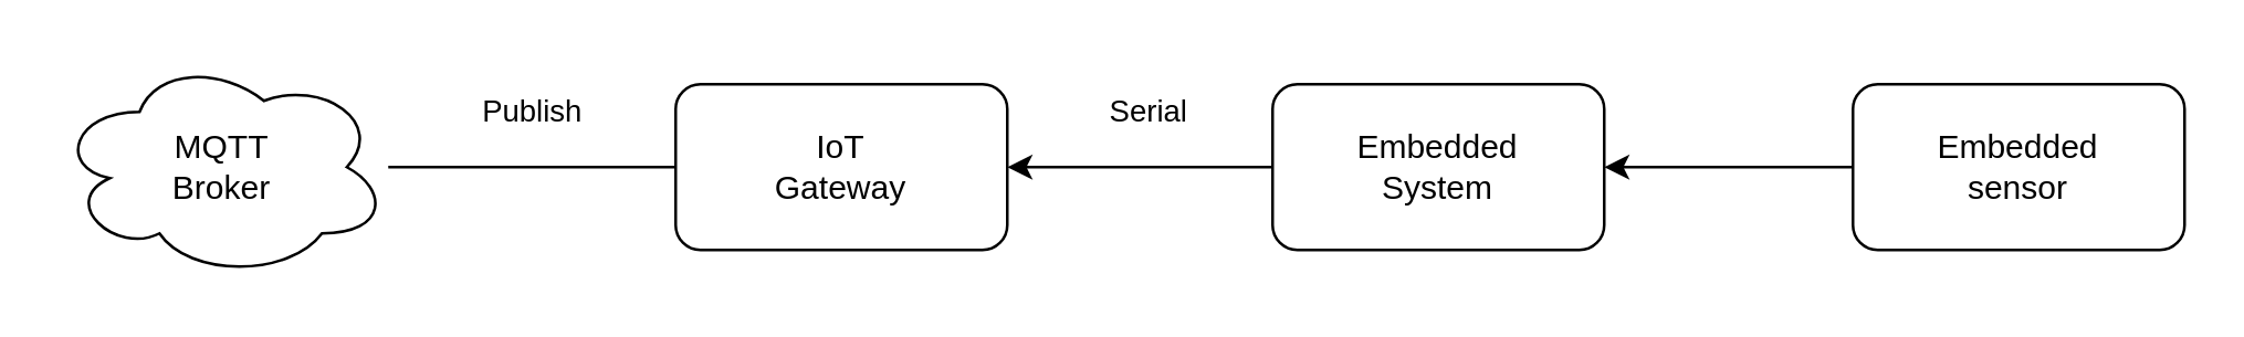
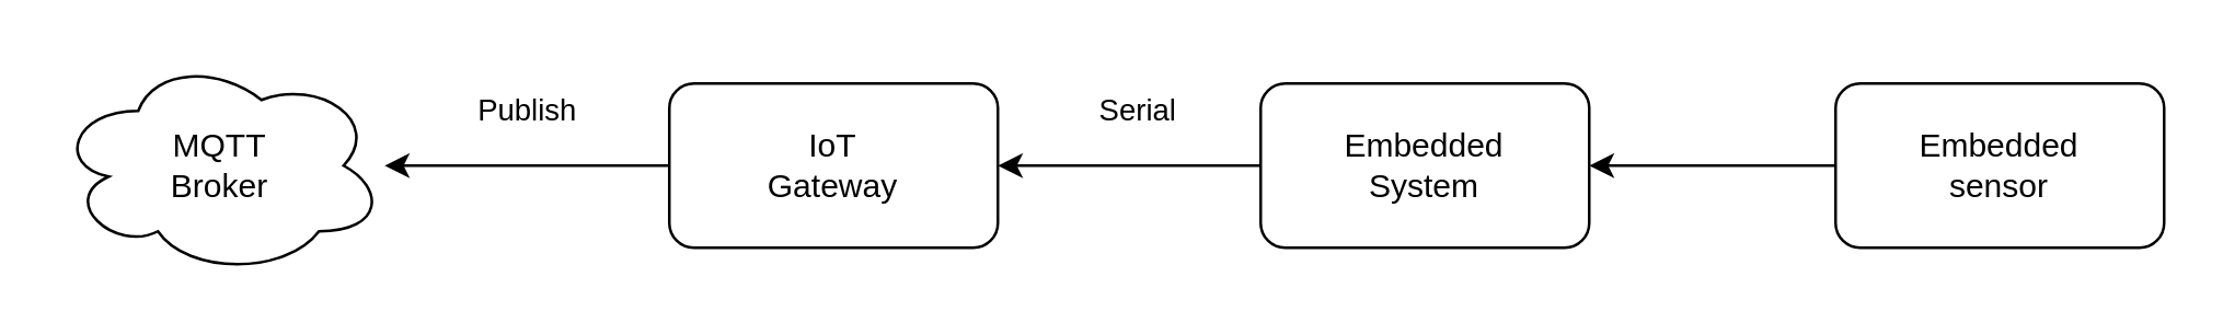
- <mxCell id="3" value="Publish" style="edgeStyle=orthogonalEdgeStyle;rounded=0;orthogonalLoop=1;jettySize=auto;html=1;endArrow=none;" edge="1" parent="1" source="4" target="2"><mxGeometry y="-20" relative="1" as="geometry"><Array as="points"><mxPoint x="160" y="60" /><mxPoint x="160" y="60" /></Array><mxPoint as="offset" /></mxGeometry></mxCell>
+ <mxCell id="3" value="Publish" style="edgeStyle=orthogonalEdgeStyle;rounded=0;orthogonalLoop=1;jettySize=auto;html=1;" edge="1" parent="1" source="4" target="2"><mxGeometry y="-20" relative="1" as="geometry"><Array as="points"><mxPoint x="160" y="60" /><mxPoint x="160" y="60" /></Array><mxPoint as="offset" /></mxGeometry></mxCell>
